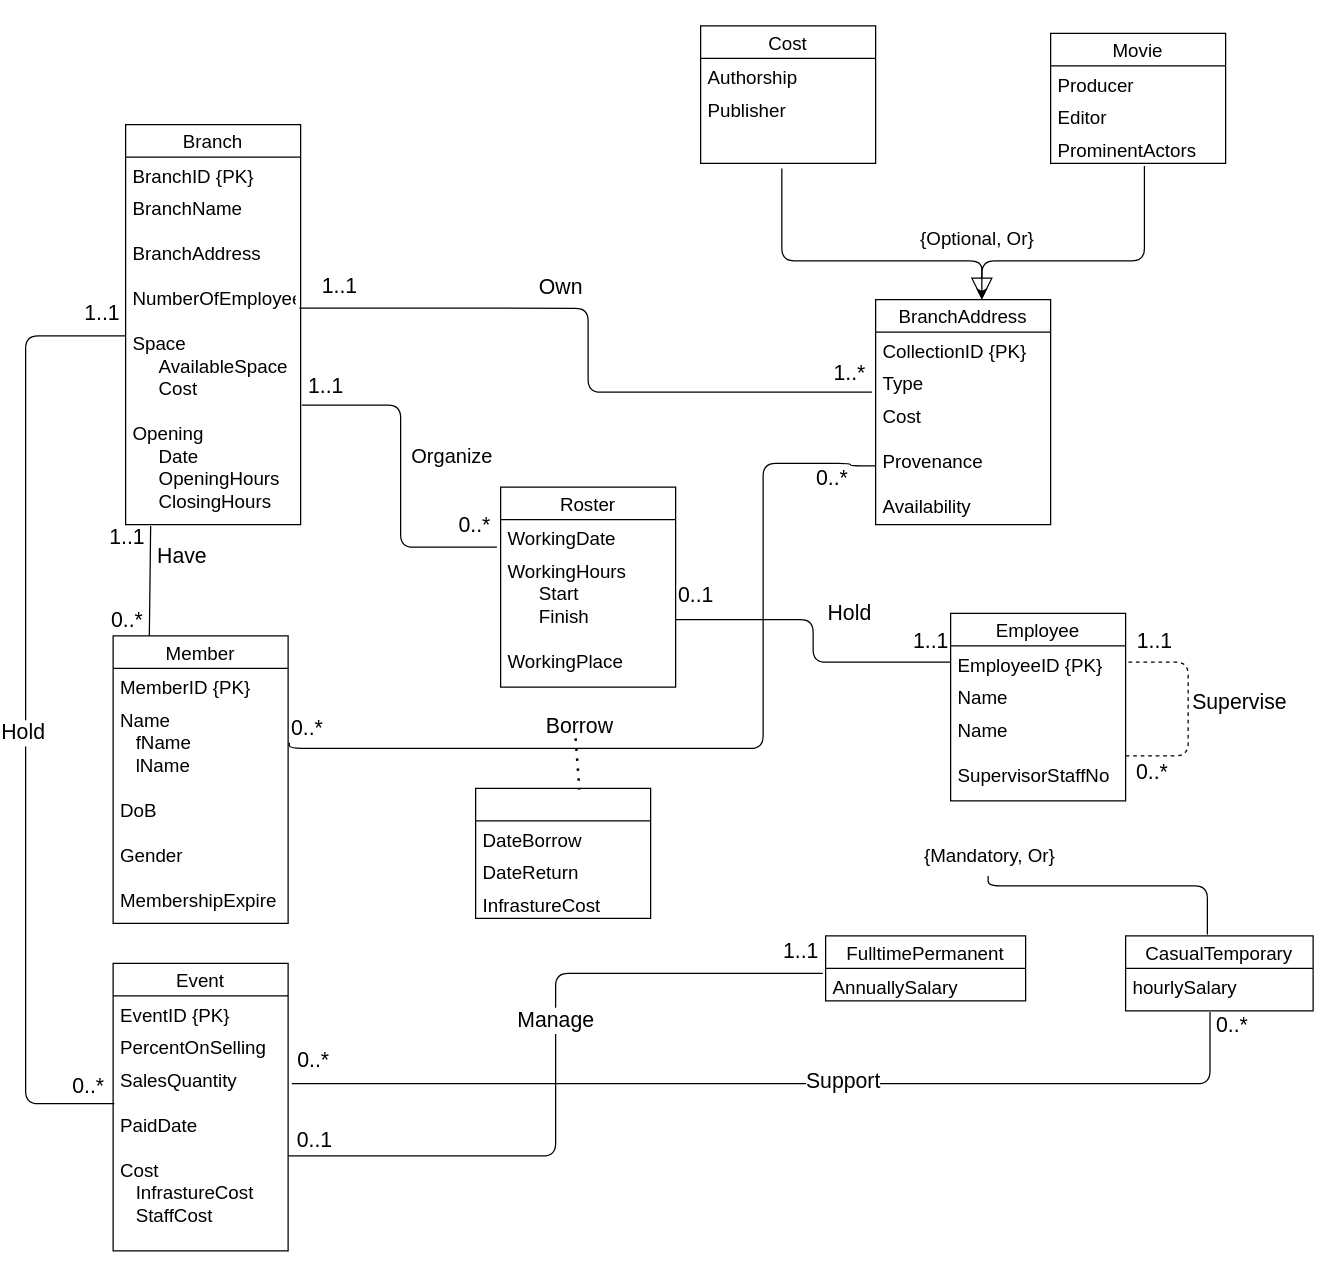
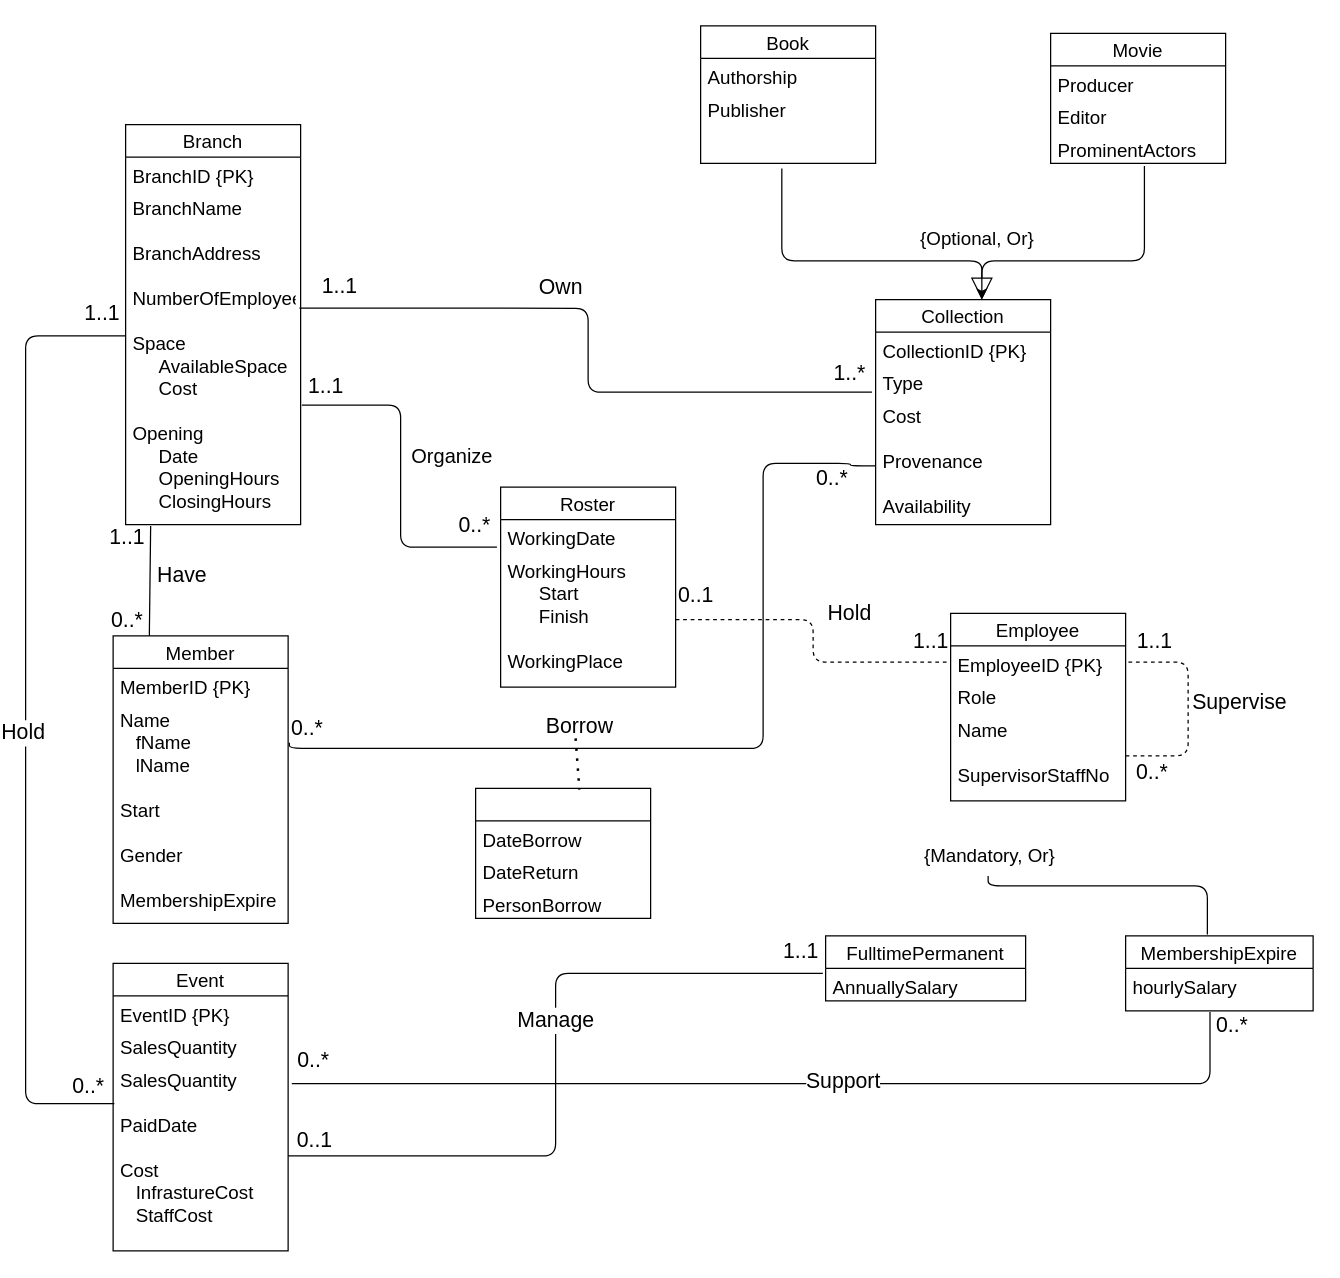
- <mxCell id="73" value="Cost" style="swimlane;fontStyle=0;childLayout=stackLayout;horizontal=1;startSize=26;fillColor=none;horizontalStack=0;resizeParent=1;resizeParentMax=0;resizeLast=0;collapsible=1;marginBottom=0;fontSize=15;" vertex="1" parent="1"><mxGeometry x="560" y="20" width="140" height="110" as="geometry" /></mxCell>
+ <mxCell id="73" value="Book" style="swimlane;fontStyle=0;childLayout=stackLayout;horizontal=1;startSize=26;fillColor=none;horizontalStack=0;resizeParent=1;resizeParentMax=0;resizeLast=0;collapsible=1;marginBottom=0;fontSize=15;" vertex="1" parent="1"><mxGeometry x="560" y="20" width="140" height="110" as="geometry" /></mxCell>
- <mxCell id="54" value="BranchAddress" style="swimlane;fontStyle=0;childLayout=stackLayout;horizontal=1;startSize=26;fillColor=none;horizontalStack=0;resizeParent=1;resizeParentMax=0;resizeLast=0;collapsible=1;marginBottom=0;fontSize=15;" vertex="1" parent="1"><mxGeometry x="700" y="239" width="140" height="180" as="geometry" /></mxCell>
+ <mxCell id="54" value="Collection" style="swimlane;fontStyle=0;childLayout=stackLayout;horizontal=1;startSize=26;fillColor=none;horizontalStack=0;resizeParent=1;resizeParentMax=0;resizeLast=0;collapsible=1;marginBottom=0;fontSize=15;" vertex="1" parent="1"><mxGeometry x="700" y="239" width="140" height="180" as="geometry" /></mxCell>
- <mxCell id="21" value="&lt;font style=&quot;font-size: 17px&quot;&gt;Have&lt;/font&gt;" style="text;html=1;align=center;verticalAlign=middle;resizable=0;points=[];autosize=1;fontSize=15;" vertex="1" parent="1"><mxGeometry x="115" y="435" width="60" height="20" as="geometry" /></mxCell>
+ <mxCell id="21" value="&lt;font style=&quot;font-size: 17px&quot;&gt;Have&lt;/font&gt;" style="text;html=1;align=center;verticalAlign=middle;resizable=0;points=[];autosize=1;fontSize=15;" vertex="1" parent="1"><mxGeometry x="115" y="450" width="60" height="20" as="geometry" /></mxCell>
- <mxCell id="43" value="" style="endArrow=none;html=1;strokeWidth=1;fontSize=15;entryX=0;entryY=0.5;entryDx=0;entryDy=0;exitX=1;exitY=0.5;exitDx=0;exitDy=0;edgeStyle=orthogonalEdgeStyle;" edge="1" parent="1" source="42" target="66"><mxGeometry width="50" height="50" relative="1" as="geometry"><mxPoint x="490" y="580" as="sourcePoint" /><mxPoint x="540" y="530" as="targetPoint" /></mxGeometry></mxCell>
+ <mxCell id="43" value="" style="endArrow=none;html=1;strokeWidth=1;fontSize=15;entryX=0;entryY=0.5;entryDx=0;entryDy=0;exitX=1;exitY=0.5;exitDx=0;exitDy=0;edgeStyle=orthogonalEdgeStyle;dashed=1;" edge="1" parent="1" source="42" target="66"><mxGeometry width="50" height="50" relative="1" as="geometry"><mxPoint x="490" y="580" as="sourcePoint" /><mxPoint x="540" y="530" as="targetPoint" /></mxGeometry></mxCell>
- <mxCell id="67" value="Name" style="text;strokeColor=none;fillColor=none;align=left;verticalAlign=top;spacingLeft=4;spacingRight=4;overflow=hidden;rotatable=0;points=[[0,0.5],[1,0.5]];portConstraint=eastwest;fontSize=15;" vertex="1" parent="65"><mxGeometry y="52" width="140" height="26" as="geometry" /></mxCell>
+ <mxCell id="67" value="Role" style="text;strokeColor=none;fillColor=none;align=left;verticalAlign=top;spacingLeft=4;spacingRight=4;overflow=hidden;rotatable=0;points=[[0,0.5],[1,0.5]];portConstraint=eastwest;fontSize=15;" vertex="1" parent="65"><mxGeometry y="52" width="140" height="26" as="geometry" /></mxCell>
- <mxCell id="60" value="Name&#10;   fName&#10;   lName&#10;&#10;DoB&#10;&#10;Gender&#10;&#10;MembershipExpire" style="text;strokeColor=none;fillColor=none;align=left;verticalAlign=top;spacingLeft=4;spacingRight=4;overflow=hidden;rotatable=0;points=[[0,0.5],[1,0.5]];portConstraint=eastwest;fontSize=15;" vertex="1" parent="58"><mxGeometry y="52" width="140" height="178" as="geometry" /></mxCell>
+ <mxCell id="60" value="Name&#10;   fName&#10;   lName&#10;&#10;Start&#10;&#10;Gender&#10;&#10;MembershipExpire" style="text;strokeColor=none;fillColor=none;align=left;verticalAlign=top;spacingLeft=4;spacingRight=4;overflow=hidden;rotatable=0;points=[[0,0.5],[1,0.5]];portConstraint=eastwest;fontSize=15;" vertex="1" parent="58"><mxGeometry y="52" width="140" height="178" as="geometry" /></mxCell>
- <mxCell id="39" value="InfrastureCost" style="text;strokeColor=none;fillColor=none;align=left;verticalAlign=top;spacingLeft=4;spacingRight=4;overflow=hidden;rotatable=0;points=[[0,0.5],[1,0.5]];portConstraint=eastwest;fontSize=15;" vertex="1" parent="36"><mxGeometry y="78" width="140" height="26" as="geometry" /></mxCell>
+ <mxCell id="39" value="PersonBorrow" style="text;strokeColor=none;fillColor=none;align=left;verticalAlign=top;spacingLeft=4;spacingRight=4;overflow=hidden;rotatable=0;points=[[0,0.5],[1,0.5]];portConstraint=eastwest;fontSize=15;" vertex="1" parent="36"><mxGeometry y="78" width="140" height="26" as="geometry" /></mxCell>
- <mxCell id="26" value="CasualTemporary" style="swimlane;fontStyle=0;childLayout=stackLayout;horizontal=1;startSize=26;fillColor=none;horizontalStack=0;resizeParent=1;resizeParentMax=0;resizeLast=0;collapsible=1;marginBottom=0;fontSize=15;" vertex="1" parent="1"><mxGeometry x="900" y="748" width="150" height="60" as="geometry" /></mxCell>
+ <mxCell id="26" value="MembershipExpire" style="swimlane;fontStyle=0;childLayout=stackLayout;horizontal=1;startSize=26;fillColor=none;horizontalStack=0;resizeParent=1;resizeParentMax=0;resizeLast=0;collapsible=1;marginBottom=0;fontSize=15;" vertex="1" parent="1"><mxGeometry x="900" y="748" width="150" height="60" as="geometry" /></mxCell>
- <mxCell id="63" value="PercentOnSelling" style="text;strokeColor=none;fillColor=none;align=left;verticalAlign=top;spacingLeft=4;spacingRight=4;overflow=hidden;rotatable=0;points=[[0,0.5],[1,0.5]];portConstraint=eastwest;fontSize=15;" vertex="1" parent="61"><mxGeometry y="52" width="140" height="26" as="geometry" /></mxCell>
+ <mxCell id="63" value="SalesQuantity" style="text;strokeColor=none;fillColor=none;align=left;verticalAlign=top;spacingLeft=4;spacingRight=4;overflow=hidden;rotatable=0;points=[[0,0.5],[1,0.5]];portConstraint=eastwest;fontSize=15;" vertex="1" parent="61"><mxGeometry y="52" width="140" height="26" as="geometry" /></mxCell>
